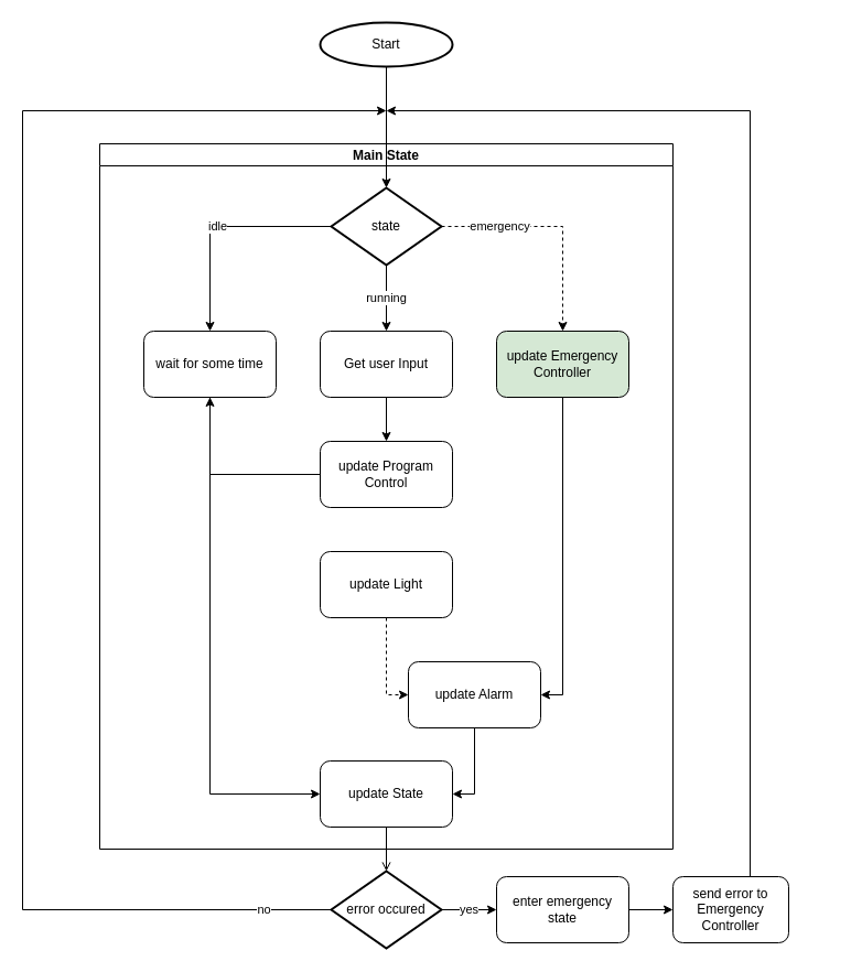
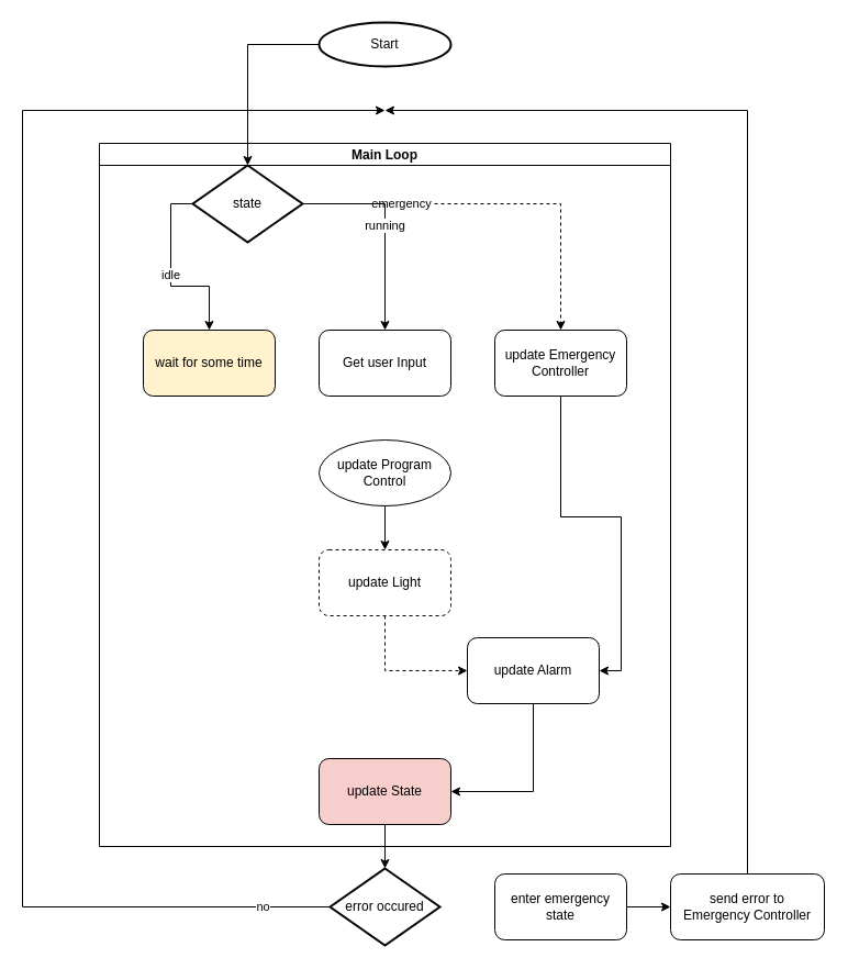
- <mxCell id="3" value="Main State" style="swimlane;startSize=20;" vertex="1" parent="1"><mxGeometry x="90" y="130" width="520" height="640" as="geometry" /></mxCell>
+ <mxCell id="3" value="Main Loop" style="swimlane;startSize=20;" vertex="1" parent="1"><mxGeometry x="90" y="130" width="520" height="640" as="geometry" /></mxCell>
- <mxCell id="6" value="state" style="strokeWidth=2;html=1;shape=mxgraph.flowchart.decision;whiteSpace=wrap;" vertex="1" parent="3"><mxGeometry x="210" y="40" width="100" height="70" as="geometry" /></mxCell>
+ <mxCell id="6" value="state" style="strokeWidth=2;html=1;shape=mxgraph.flowchart.decision;whiteSpace=wrap;" vertex="1" parent="3"><mxGeometry x="85" y="20" width="100" height="70" as="geometry" /></mxCell>
- <mxCell id="17" value="wait for some time" style="rounded=1;whiteSpace=wrap;html=1;" vertex="1" parent="3"><mxGeometry x="40" y="170" width="120" height="60" as="geometry" /></mxCell>
+ <mxCell id="17" value="wait for some time" style="rounded=1;whiteSpace=wrap;html=1;fillColor=#fff2cc;" vertex="1" parent="3"><mxGeometry x="40" y="170" width="120" height="60" as="geometry" /></mxCell>
- <mxCell id="8" value="update Emergency Controller" style="rounded=1;whiteSpace=wrap;html=1;fillColor=#d5e8d4;" vertex="1" parent="3"><mxGeometry x="360" y="170" width="120" height="60" as="geometry" /></mxCell>
+ <mxCell id="8" value="update Emergency Controller" style="rounded=1;whiteSpace=wrap;html=1;" vertex="1" parent="3"><mxGeometry x="360" y="170" width="120" height="60" as="geometry" /></mxCell>
- <mxCell id="9" style="edgeStyle=orthogonalEdgeStyle;rounded=0;orthogonalLoop=1;jettySize=auto;html=1;entryX=0.5;entryY=0;entryDx=0;entryDy=0;" edge="1" parent="3" source="10" target="12"><mxGeometry relative="1" as="geometry" /></mxCell>
- <mxCell id="11" style="edgeStyle=orthogonalEdgeStyle;rounded=0;orthogonalLoop=1;jettySize=auto;html=1;" edge="1" parent="3" source="12" target="17"><mxGeometry relative="1" as="geometry" /></mxCell>
+ <mxCell id="11" style="edgeStyle=orthogonalEdgeStyle;rounded=0;orthogonalLoop=1;jettySize=auto;html=1;entryX=0.5;entryY=0;entryDx=0;entryDy=0;" edge="1" parent="3" source="12" target="14"><mxGeometry relative="1" as="geometry" /></mxCell>
- <mxCell id="12" value="update Program Control" style="rounded=1;whiteSpace=wrap;html=1;" vertex="1" parent="3"><mxGeometry x="200" y="270" width="120" height="60" as="geometry" /></mxCell>
+ <mxCell id="12" value="update Program Control" style="ellipse;whiteSpace=wrap;html=1;" vertex="1" parent="3"><mxGeometry x="200" y="270" width="120" height="60" as="geometry" /></mxCell>
- <mxCell id="14" value="update Light" style="rounded=1;whiteSpace=wrap;html=1;" vertex="1" parent="3"><mxGeometry x="200" y="370" width="120" height="60" as="geometry" /></mxCell>
+ <mxCell id="14" value="update Light" style="rounded=1;whiteSpace=wrap;html=1;dashed=1;" vertex="1" parent="3"><mxGeometry x="200" y="370" width="120" height="60" as="geometry" /></mxCell>
- <mxCell id="16" style="edgeStyle=orthogonalEdgeStyle;rounded=0;orthogonalLoop=1;jettySize=auto;html=1;entryX=0;entryY=0.5;entryDx=0;entryDy=0;exitX=0.5;exitY=1;exitDx=0;exitDy=0;" edge="1" parent="3" source="17" target="18"><mxGeometry relative="1" as="geometry" /></mxCell>
- <mxCell id="19" value="update Alarm" style="rounded=1;whiteSpace=wrap;html=1;" vertex="1" parent="3"><mxGeometry x="280" y="470" width="120" height="60" as="geometry" /></mxCell>
+ <mxCell id="19" value="update Alarm" style="rounded=1;whiteSpace=wrap;html=1;" vertex="1" parent="3"><mxGeometry x="335" y="450" width="120" height="60" as="geometry" /></mxCell>
- <mxCell id="18" value="update State" style="rounded=1;whiteSpace=wrap;html=1;" vertex="1" parent="3"><mxGeometry x="200" y="560" width="120" height="60" as="geometry" /></mxCell>
+ <mxCell id="18" value="update State" style="rounded=1;whiteSpace=wrap;html=1;fillColor=#f8cecc;" vertex="1" parent="3"><mxGeometry x="200" y="560" width="120" height="60" as="geometry" /></mxCell>
- <mxCell id="27" style="edgeStyle=orthogonalEdgeStyle;rounded=0;orthogonalLoop=1;jettySize=auto;html=1;entryX=0.5;entryY=0;entryDx=0;entryDy=0;entryPerimeter=0;endArrow=open;" edge="1" parent="1" source="18" target="23"><mxGeometry relative="1" as="geometry" /></mxCell>
+ <mxCell id="27" style="edgeStyle=orthogonalEdgeStyle;rounded=0;orthogonalLoop=1;jettySize=auto;html=1;entryX=0.5;entryY=0;entryDx=0;entryDy=0;entryPerimeter=0;" edge="1" parent="1" source="18" target="23"><mxGeometry relative="1" as="geometry" /></mxCell>
- <mxCell id="22" value="yes" style="edgeStyle=orthogonalEdgeStyle;rounded=0;orthogonalLoop=1;jettySize=auto;html=1;exitX=1;exitY=0.5;exitDx=0;exitDy=0;exitPerimeter=0;entryX=0;entryY=0.5;entryDx=0;entryDy=0;" edge="1" parent="1" source="23" target="29"><mxGeometry relative="1" as="geometry"><mxPoint x="450" y="825" as="targetPoint" /></mxGeometry></mxCell>
- <mxCell id="25" value="send error to &lt;br&gt;Emergency Controller" style="rounded=1;whiteSpace=wrap;html=1;" vertex="1" parent="1"><mxGeometry x="610" y="795" width="105" height="60" as="geometry" /></mxCell>
+ <mxCell id="25" value="send error to &lt;br&gt;Emergency Controller" style="rounded=1;whiteSpace=wrap;html=1;" vertex="1" parent="1"><mxGeometry x="610" y="795" width="140" height="60" as="geometry" /></mxCell>
